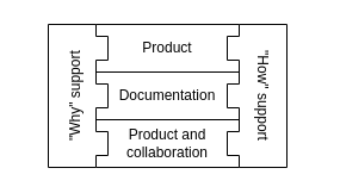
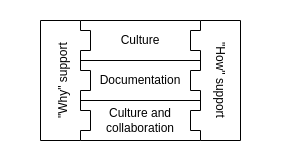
- <mxCell id="26" value="Product" style="text;html=1;strokeColor=none;fillColor=none;align=center;verticalAlign=middle;whiteSpace=wrap;rounded=0;shadow=0;glass=0;sketch=0;" parent="3" vertex="1"><mxGeometry x="70" y="5" width="60" height="30" as="geometry" /></mxCell>
+ <mxCell id="26" value="Culture" style="text;html=1;strokeColor=none;fillColor=none;align=center;verticalAlign=middle;whiteSpace=wrap;rounded=0;shadow=0;glass=0;sketch=0;" parent="3" vertex="1"><mxGeometry x="70" y="5" width="60" height="30" as="geometry" /></mxCell>
- <mxCell id="28" value="Product and collaboration" style="text;html=1;strokeColor=none;fillColor=none;align=center;verticalAlign=middle;whiteSpace=wrap;rounded=0;shadow=0;glass=0;sketch=0;" parent="3" vertex="1"><mxGeometry x="50" y="85" width="100" height="30" as="geometry" /></mxCell>
+ <mxCell id="28" value="Culture and collaboration" style="text;html=1;strokeColor=none;fillColor=none;align=center;verticalAlign=middle;whiteSpace=wrap;rounded=0;shadow=0;glass=0;sketch=0;" parent="3" vertex="1"><mxGeometry x="50" y="85" width="100" height="30" as="geometry" /></mxCell>
